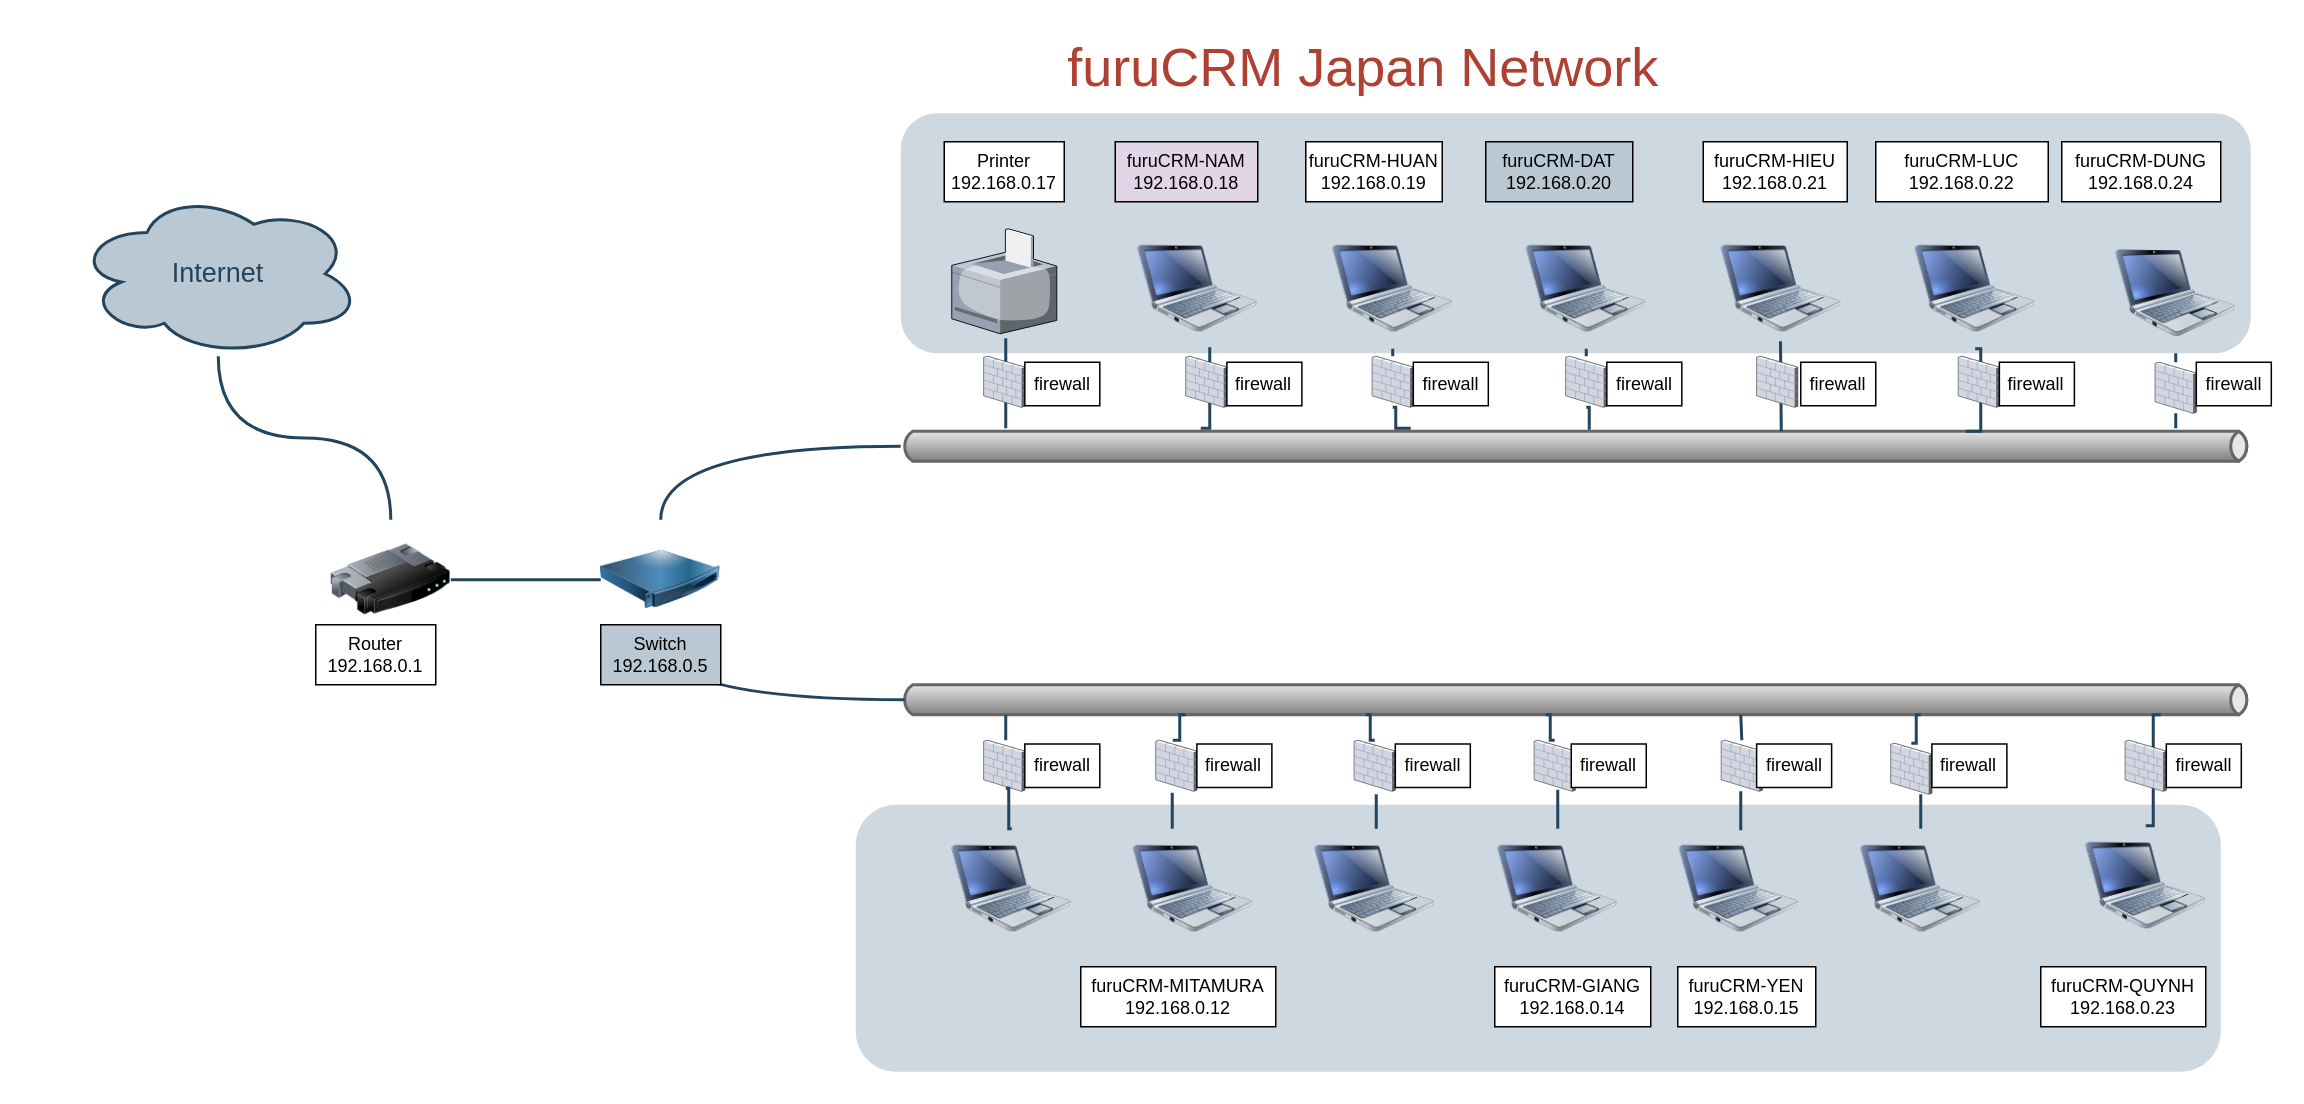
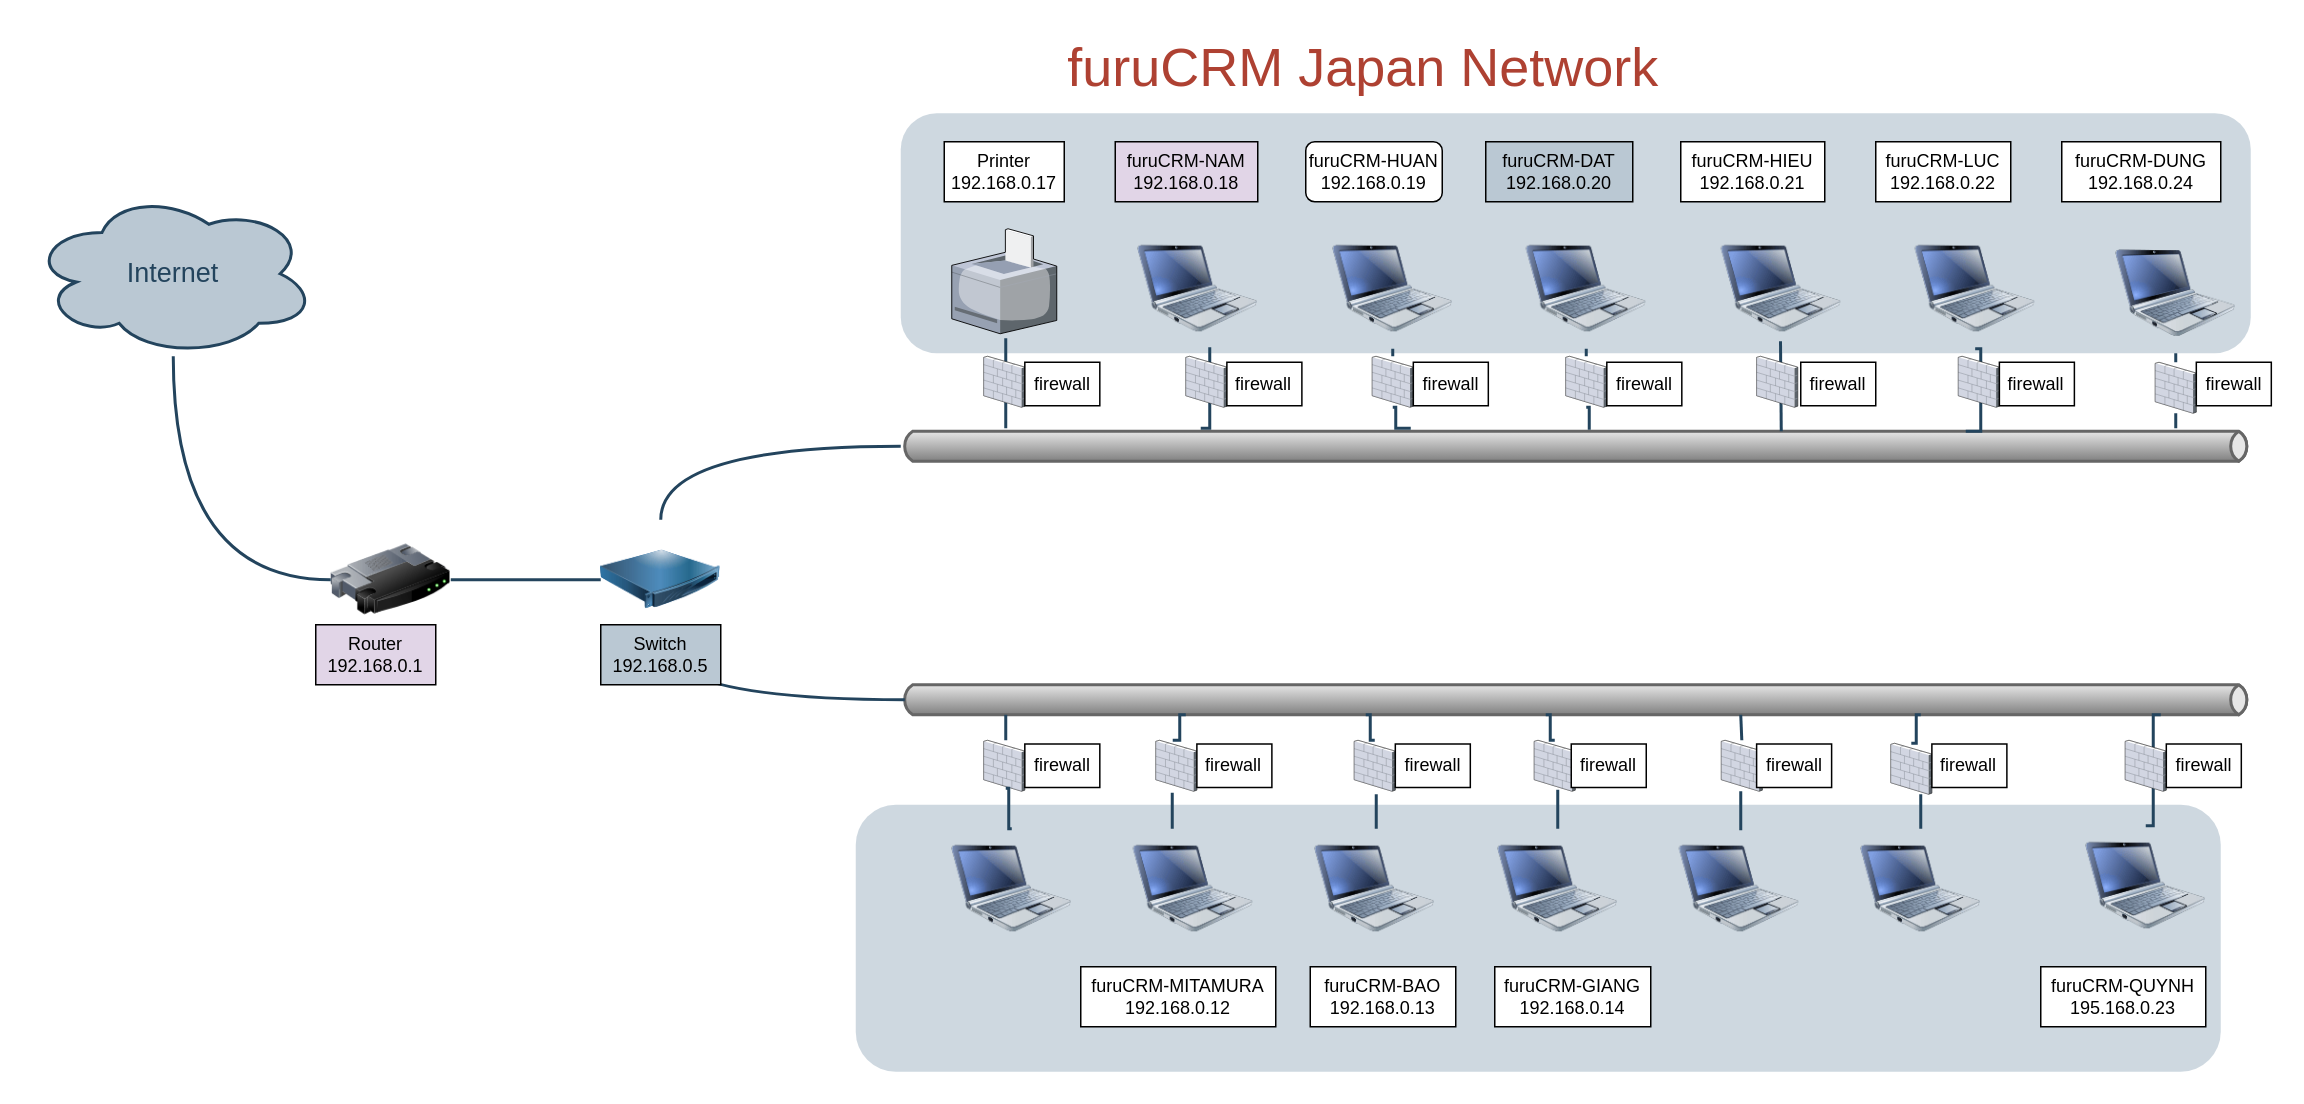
- <mxCell id="30" value="furuCRM-HUAN&lt;br&gt;192.168.0.19" style="rounded=0;whiteSpace=wrap;html=1;flipH=1;" vertex="1" parent="1"><mxGeometry x="870" y="94" width="91" height="40" as="geometry" /></mxCell>
+ <mxCell id="30" value="furuCRM-HUAN&lt;br&gt;192.168.0.19" style="whiteSpace=wrap;html=1;flipH=1;rounded=1;" vertex="1" parent="1"><mxGeometry x="870" y="94" width="91" height="40" as="geometry" /></mxCell>
- <mxCell id="41" value="furuCRM-HIEU&lt;br&gt;192.168.0.21" style="rounded=0;whiteSpace=wrap;html=1;flipH=1;" vertex="1" parent="1"><mxGeometry x="1135" y="94" width="96" height="40" as="geometry" /></mxCell>
+ <mxCell id="41" value="furuCRM-HIEU&lt;br&gt;192.168.0.21" style="rounded=0;whiteSpace=wrap;html=1;flipH=1;" vertex="1" parent="1"><mxGeometry x="1120" y="94" width="96" height="40" as="geometry" /></mxCell>
- <mxCell id="43" value="furuCRM-LUC&lt;br&gt;192.168.0.22" style="rounded=0;whiteSpace=wrap;html=1;flipH=1;" vertex="1" parent="1"><mxGeometry x="1250" y="94" width="115" height="40" as="geometry" /></mxCell>
+ <mxCell id="43" value="furuCRM-LUC&lt;br&gt;192.168.0.22" style="rounded=0;whiteSpace=wrap;html=1;flipH=1;" vertex="1" parent="1"><mxGeometry x="1250" y="94" width="90" height="40" as="geometry" /></mxCell>
- <mxCell id="13" value="Internet" style="ellipse;shape=cloud;whiteSpace=wrap;html=1;shadow=0;strokeColor=#23445D;fillColor=#BAC8D3;gradientColor=none;fontSize=18;fontColor=#23445D;fontStyle=0;gradientDirection=north;strokeWidth=2;" parent="1" vertex="1"><mxGeometry x="50" y="127" width="190" height="110" as="geometry" /></mxCell>
+ <mxCell id="13" value="Internet" style="ellipse;shape=cloud;whiteSpace=wrap;html=1;shadow=0;strokeColor=#23445D;fillColor=#BAC8D3;gradientColor=none;fontSize=18;fontColor=#23445D;fontStyle=0;gradientDirection=north;strokeWidth=2;" parent="1" vertex="1"><mxGeometry x="20" y="127" width="190" height="110" as="geometry" /></mxCell>
- <mxCell id="29" value="Router&lt;br&gt;192.168.0.1" style="rounded=0;whiteSpace=wrap;html=1;" vertex="1" parent="1"><mxGeometry x="210" y="416" width="80" height="40" as="geometry" /></mxCell>
+ <mxCell id="29" value="Router&lt;br&gt;192.168.0.1" style="rounded=0;whiteSpace=wrap;html=1;fillColor=#e1d5e7;" vertex="1" parent="1"><mxGeometry x="210" y="416" width="80" height="40" as="geometry" /></mxCell>
+ <mxCell id="34" value="furuCRM-BAO&lt;br&gt;192.168.0.13" style="rounded=0;whiteSpace=wrap;html=1;" vertex="1" parent="1"><mxGeometry x="873" y="644" width="97" height="40" as="geometry" /></mxCell>
- <mxCell id="32" value="furuCRM-YEN&lt;br&gt;192.168.0.15" style="rounded=0;whiteSpace=wrap;html=1;" vertex="1" parent="1"><mxGeometry x="1118" y="644" width="92" height="40" as="geometry" /></mxCell>
- <mxCell id="72" value="furuCRM-QUYNH&lt;br&gt;192.168.0.23" style="rounded=0;whiteSpace=wrap;html=1;" vertex="1" parent="1"><mxGeometry x="1360" y="644" width="110" height="40" as="geometry" /></mxCell>
+ <mxCell id="72" value="furuCRM-QUYNH&lt;br&gt;195.168.0.23" style="rounded=0;whiteSpace=wrap;html=1;" vertex="1" parent="1"><mxGeometry x="1360" y="644" width="110" height="40" as="geometry" /></mxCell>
